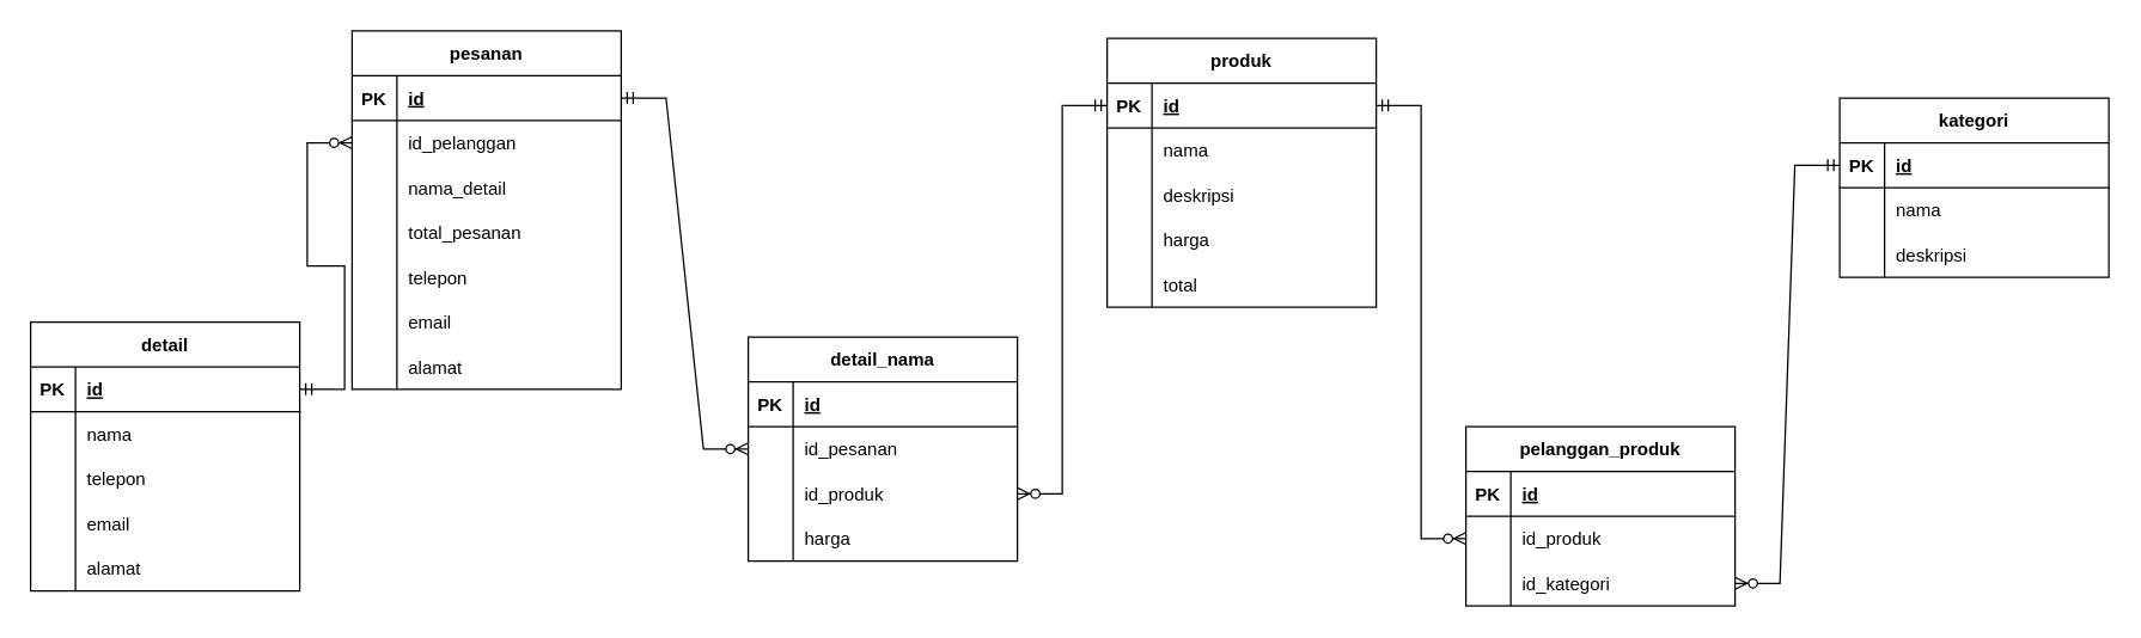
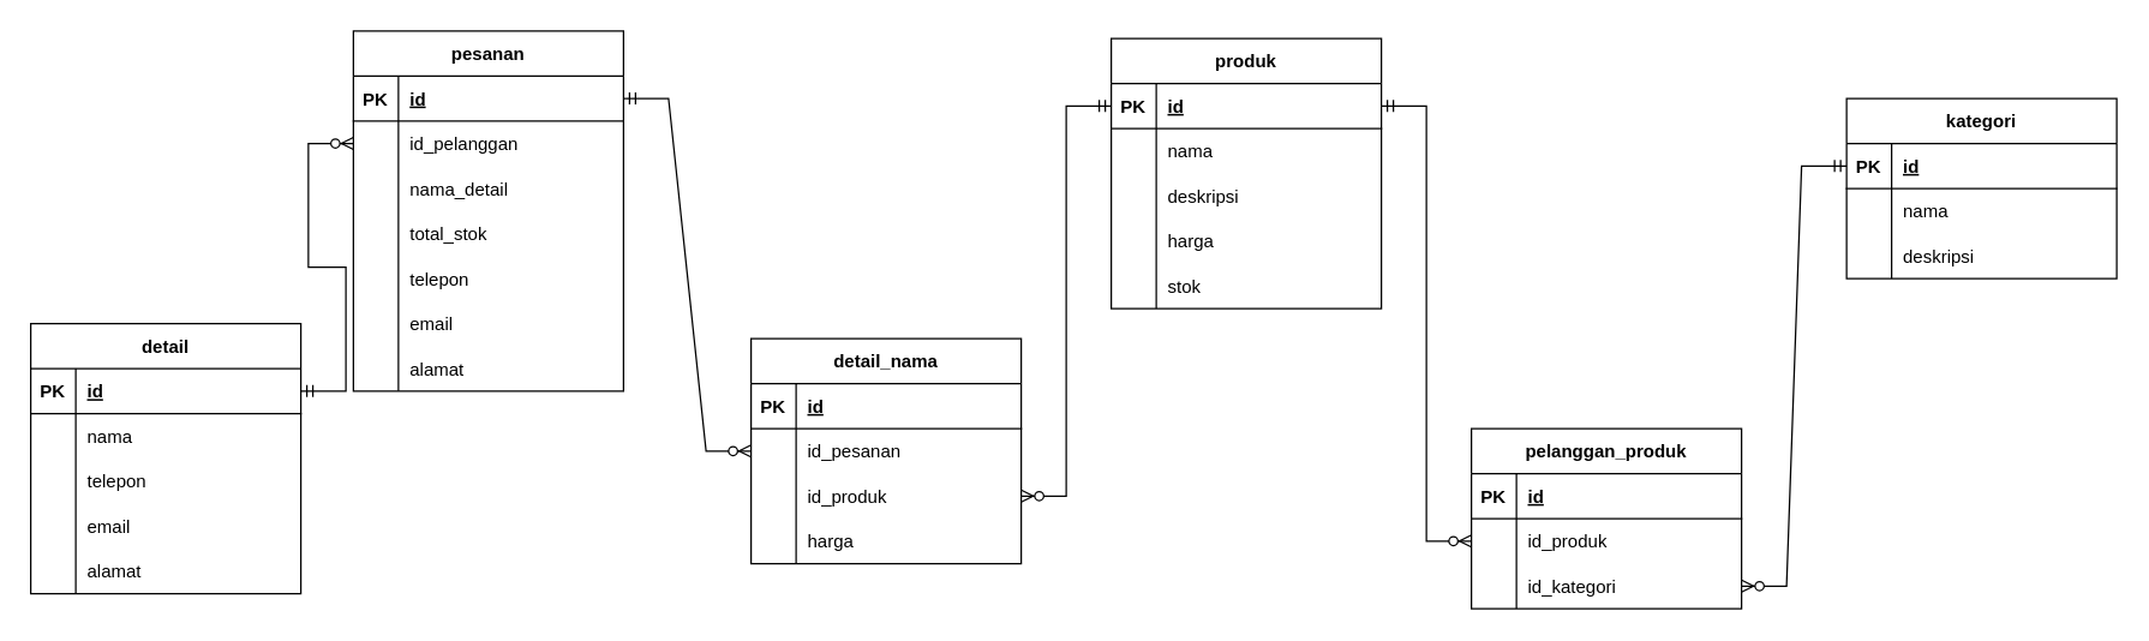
- <mxCell id="30" value="total_pesanan" style="shape=partialRectangle;connectable=0;fillColor=none;top=0;left=0;bottom=0;right=0;align=left;spacingLeft=6;overflow=hidden;" parent="28" vertex="1"><mxGeometry x="30" width="150" height="30" as="geometry"><mxRectangle width="150" height="30" as="alternateBounds" /></mxGeometry></mxCell>
+ <mxCell id="30" value="total_stok" style="shape=partialRectangle;connectable=0;fillColor=none;top=0;left=0;bottom=0;right=0;align=left;spacingLeft=6;overflow=hidden;" parent="28" vertex="1"><mxGeometry x="30" width="150" height="30" as="geometry"><mxRectangle width="150" height="30" as="alternateBounds" /></mxGeometry></mxCell>
- <mxCell id="55" value="total" style="shape=partialRectangle;connectable=0;fillColor=none;top=0;left=0;bottom=0;right=0;align=left;spacingLeft=6;overflow=hidden;" parent="53" vertex="1"><mxGeometry x="30" width="150" height="30" as="geometry"><mxRectangle width="150" height="30" as="alternateBounds" /></mxGeometry></mxCell>
+ <mxCell id="55" value="stok" style="shape=partialRectangle;connectable=0;fillColor=none;top=0;left=0;bottom=0;right=0;align=left;spacingLeft=6;overflow=hidden;" parent="53" vertex="1"><mxGeometry x="30" width="150" height="30" as="geometry"><mxRectangle width="150" height="30" as="alternateBounds" /></mxGeometry></mxCell>
